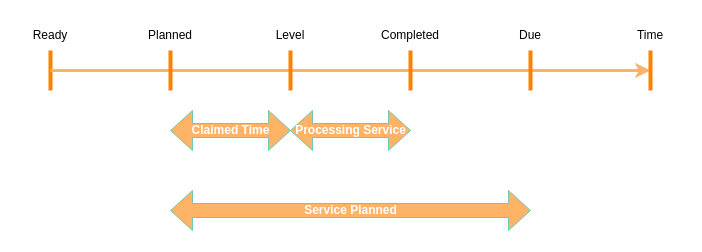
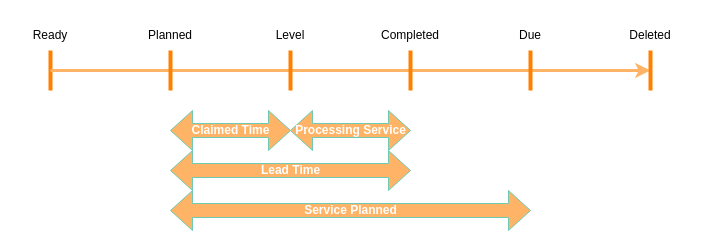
- <mxCell id="8" value="Time" style="text;html=1;strokeColor=none;fillColor=none;align=center;verticalAlign=middle;whiteSpace=wrap;rounded=0;" vertex="1" parent="1"><mxGeometry x="620" y="20" width="60" height="30" as="geometry" /></mxCell>
+ <mxCell id="8" value="Deleted" style="text;html=1;strokeColor=none;fillColor=none;align=center;verticalAlign=middle;whiteSpace=wrap;rounded=0;" vertex="1" parent="1"><mxGeometry x="620" y="20" width="60" height="30" as="geometry" /></mxCell>
+ <mxCell id="11" value="&lt;font color=&quot;#ffffff&quot;&gt;&lt;b&gt;Lead Time&lt;br&gt;&lt;/b&gt;&lt;/font&gt;" style="html=1;shadow=0;dashed=0;align=center;verticalAlign=middle;shape=mxgraph.arrows2.twoWayArrow;dy=0.65;dx=22;strokeColor=#6ccbb2;fillColor=#FFB366;" vertex="1" parent="1"><mxGeometry x="170" y="150" width="240" height="40" as="geometry" /></mxCell>
